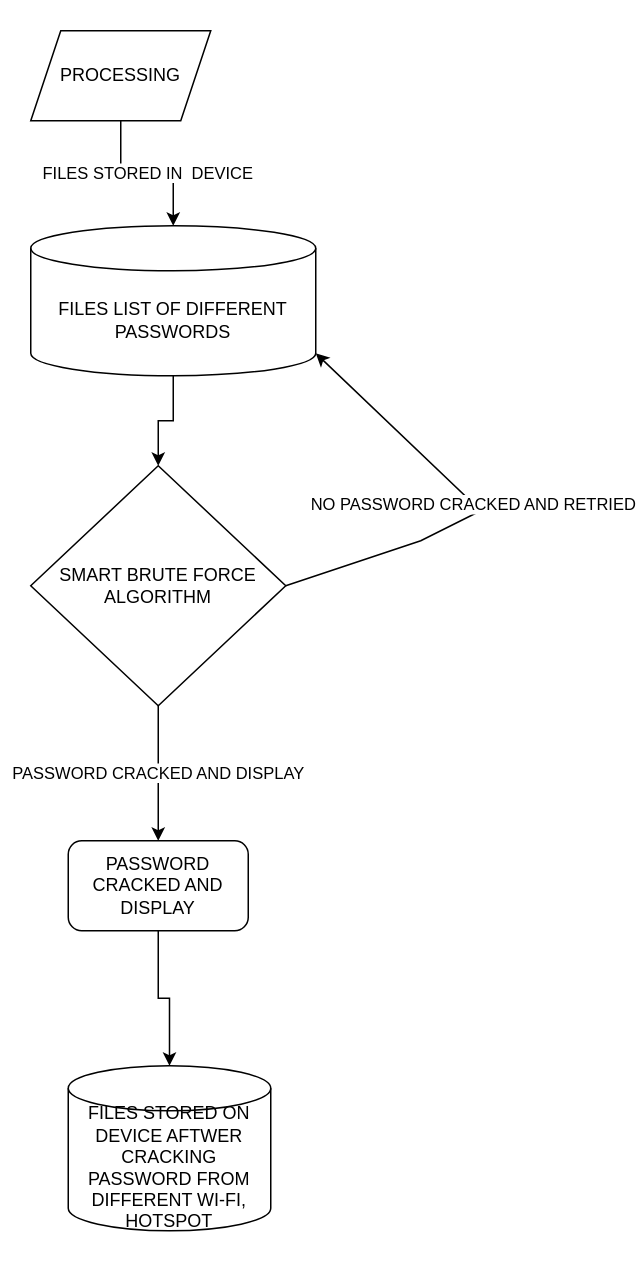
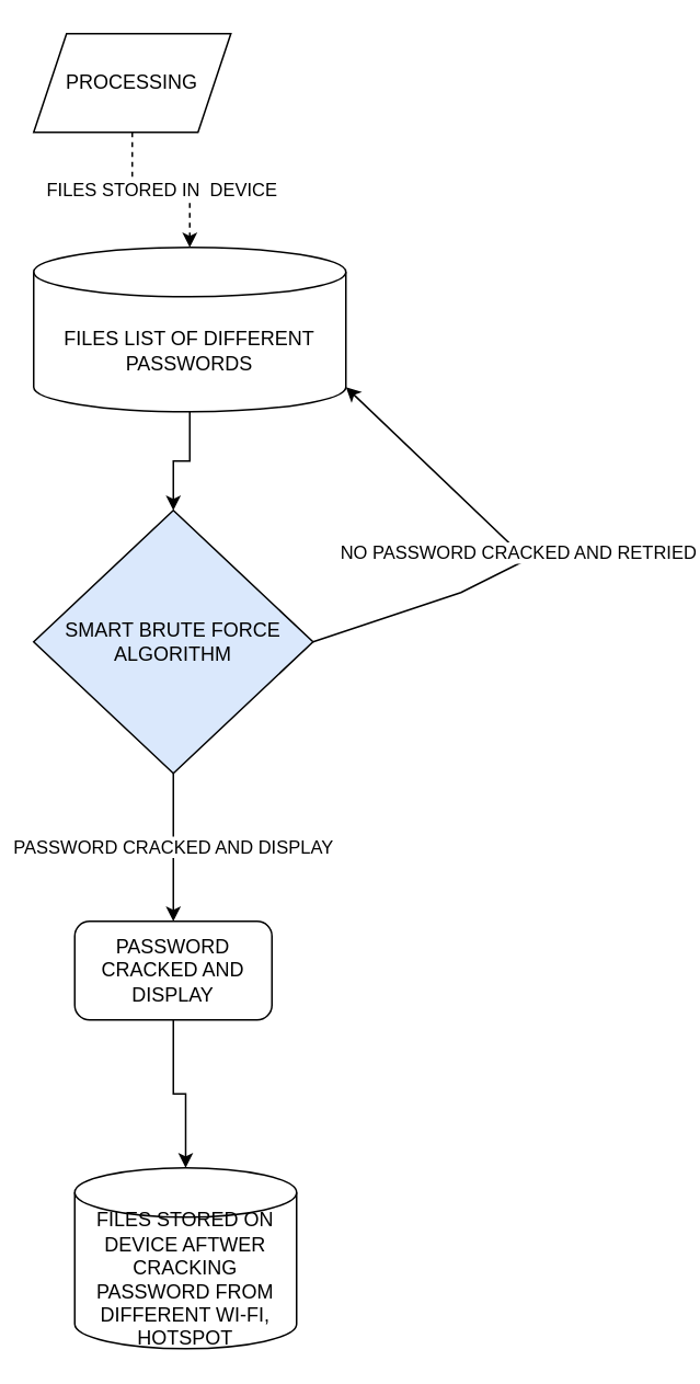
- <mxCell id="4" value="FILES STORED IN&amp;nbsp; DEVICE" style="edgeStyle=orthogonalEdgeStyle;rounded=0;orthogonalLoop=1;jettySize=auto;html=1;" edge="1" parent="1" source="5" target="3"><mxGeometry relative="1" as="geometry" /></mxCell>
+ <mxCell id="4" value="FILES STORED IN&amp;nbsp; DEVICE" style="edgeStyle=orthogonalEdgeStyle;rounded=0;orthogonalLoop=1;jettySize=auto;html=1;dashed=1;" edge="1" parent="1" source="5" target="3"><mxGeometry relative="1" as="geometry" /></mxCell>
- <mxCell id="7" value="SMART BRUTE FORCE ALGORITHM" style="rhombus;whiteSpace=wrap;html=1;" vertex="1" parent="1"><mxGeometry x="20" y="310" width="170" height="160" as="geometry" /></mxCell>
+ <mxCell id="7" value="SMART BRUTE FORCE ALGORITHM" style="rhombus;whiteSpace=wrap;html=1;fillColor=#dae8fc;" vertex="1" parent="1"><mxGeometry x="20" y="310" width="170" height="160" as="geometry" /></mxCell>
